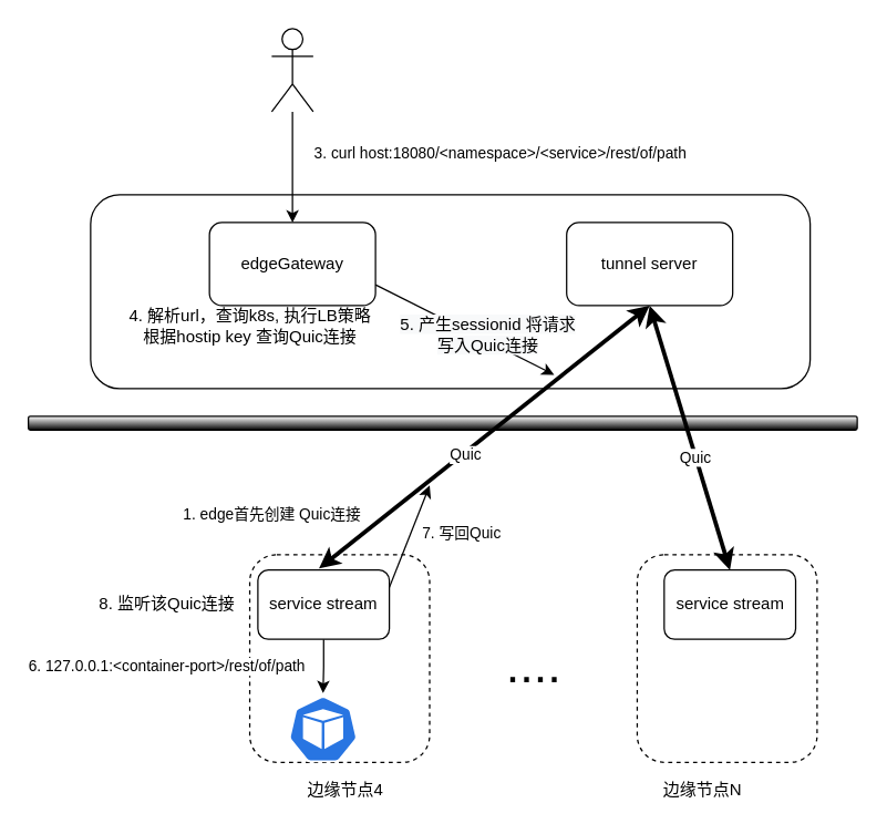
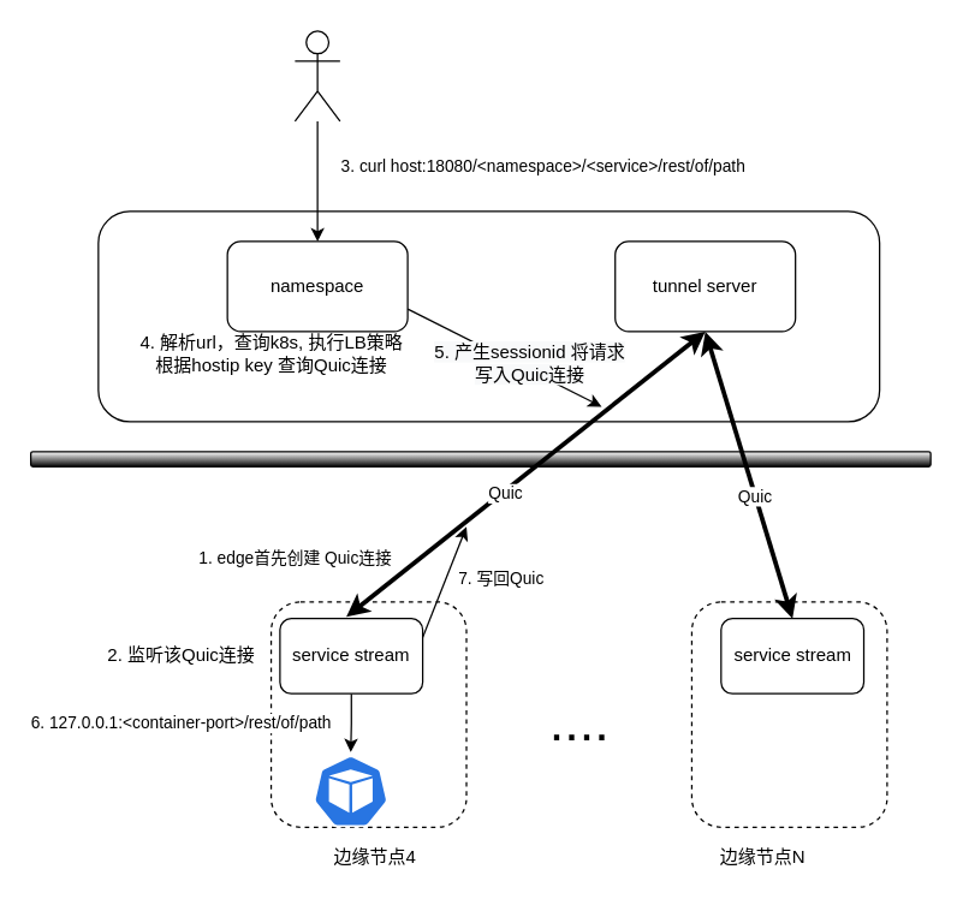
- <mxCell id="5" value="edgeGateway" style="rounded=1;whiteSpace=wrap;html=1;" parent="1" vertex="1"><mxGeometry x="150.87" y="160" width="120" height="60" as="geometry" /></mxCell>
+ <mxCell id="5" value="namespace" style="rounded=1;whiteSpace=wrap;html=1;" parent="1" vertex="1"><mxGeometry x="150.87" y="160" width="120" height="60" as="geometry" /></mxCell>
- <mxCell id="21" value="8. 监听该Quic连接" style="text;html=1;resizable=0;autosize=1;align=center;verticalAlign=middle;points=[];fillColor=none;strokeColor=none;rounded=0;labelBackgroundColor=none;" parent="1" vertex="1"><mxGeometry x="65" y="426.13" width="110" height="20" as="geometry" /></mxCell>
+ <mxCell id="21" value="2. 监听该Quic连接" style="text;html=1;resizable=0;autosize=1;align=center;verticalAlign=middle;points=[];fillColor=none;strokeColor=none;rounded=0;labelBackgroundColor=none;" parent="1" vertex="1"><mxGeometry x="65" y="426.13" width="110" height="20" as="geometry" /></mxCell>
